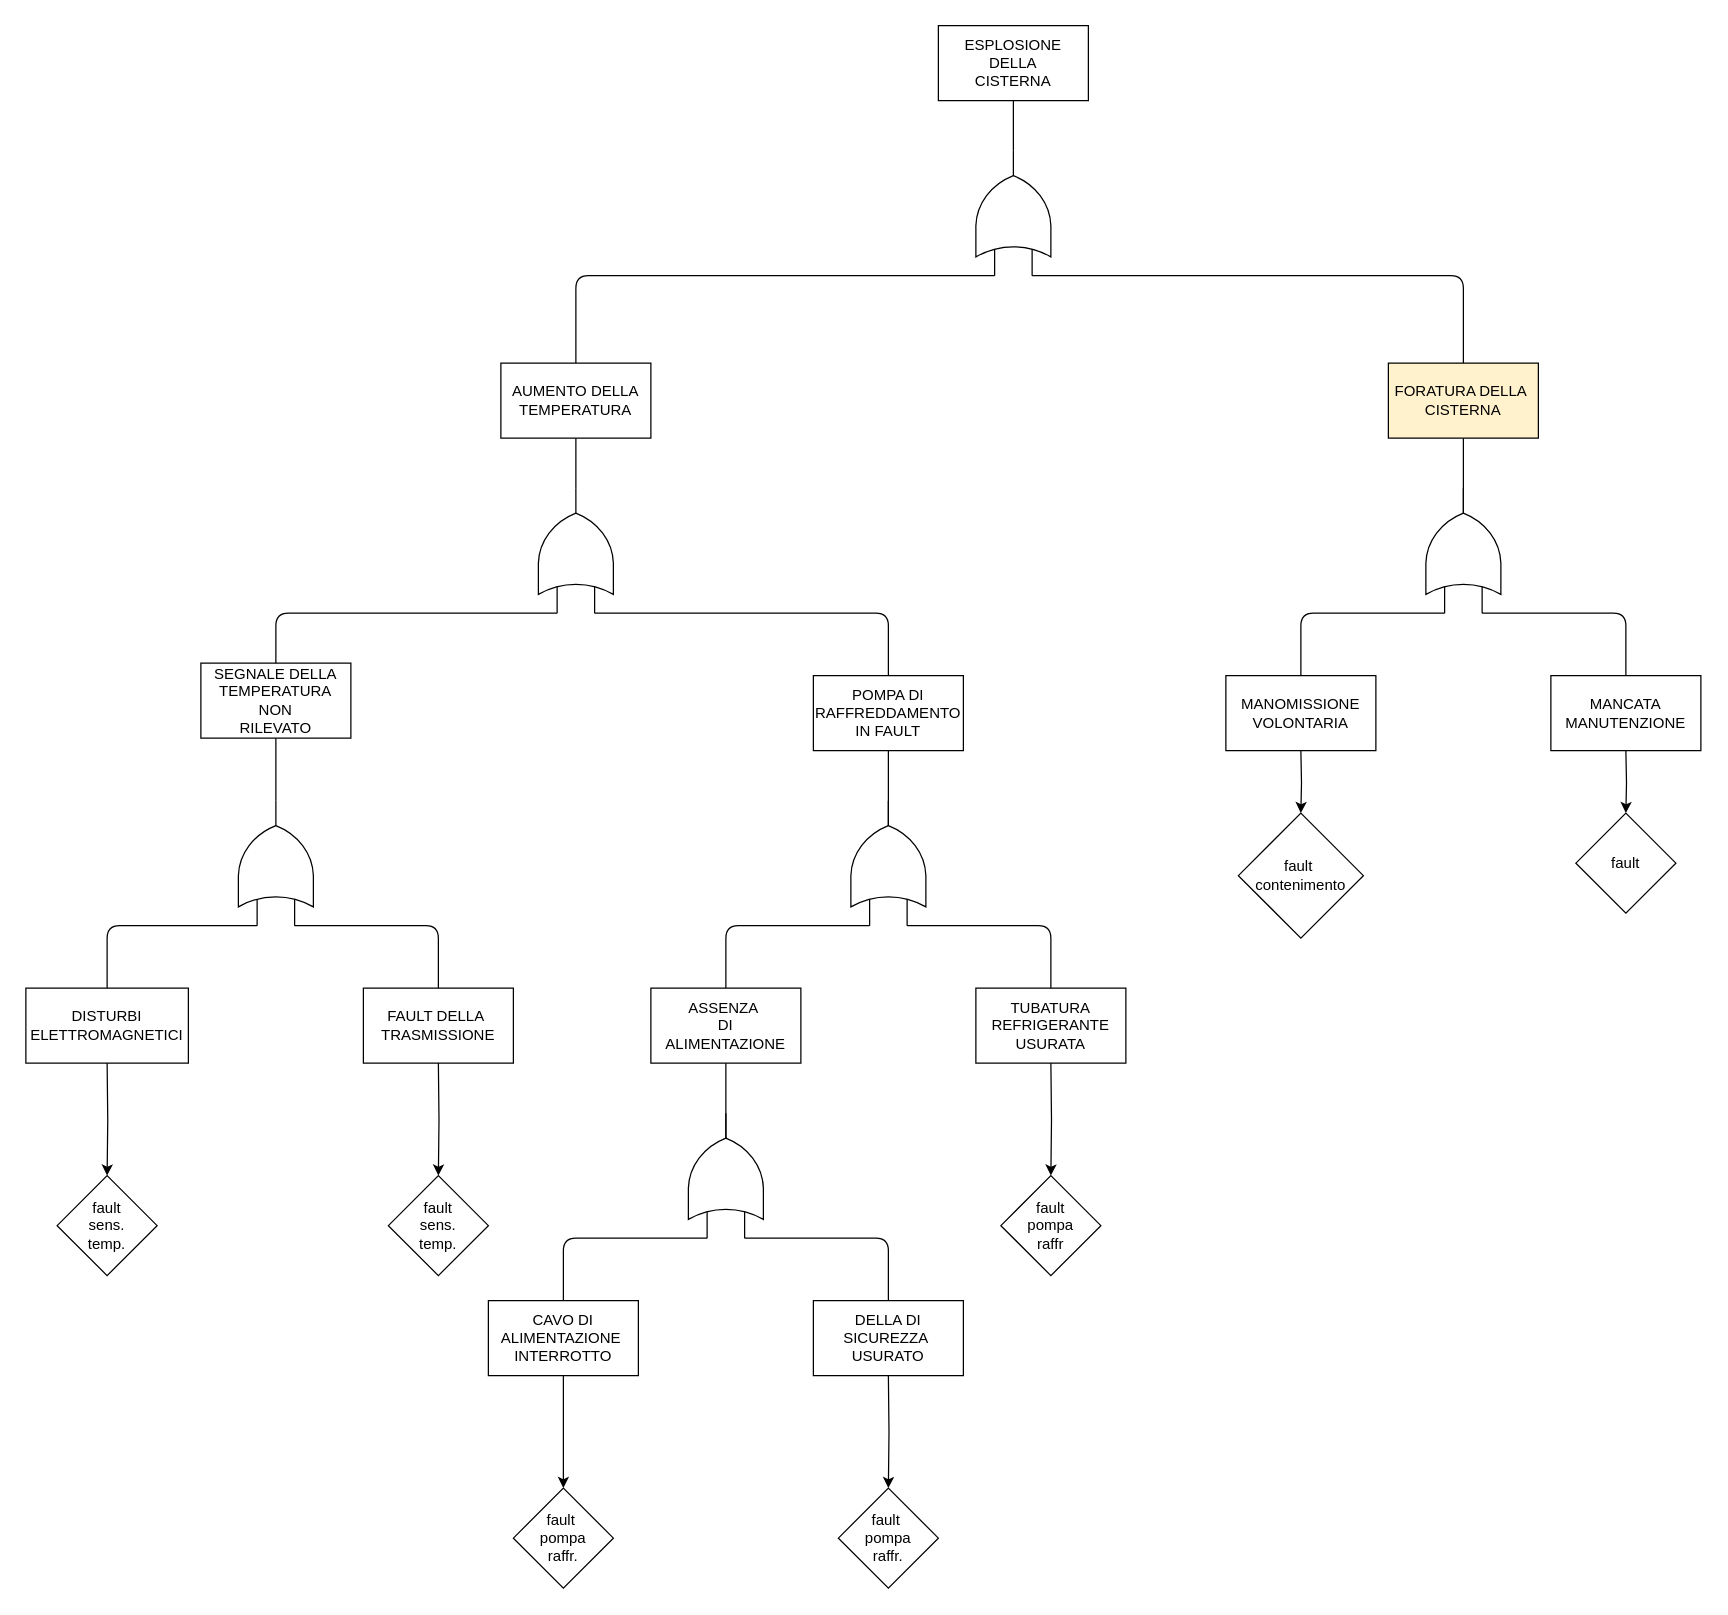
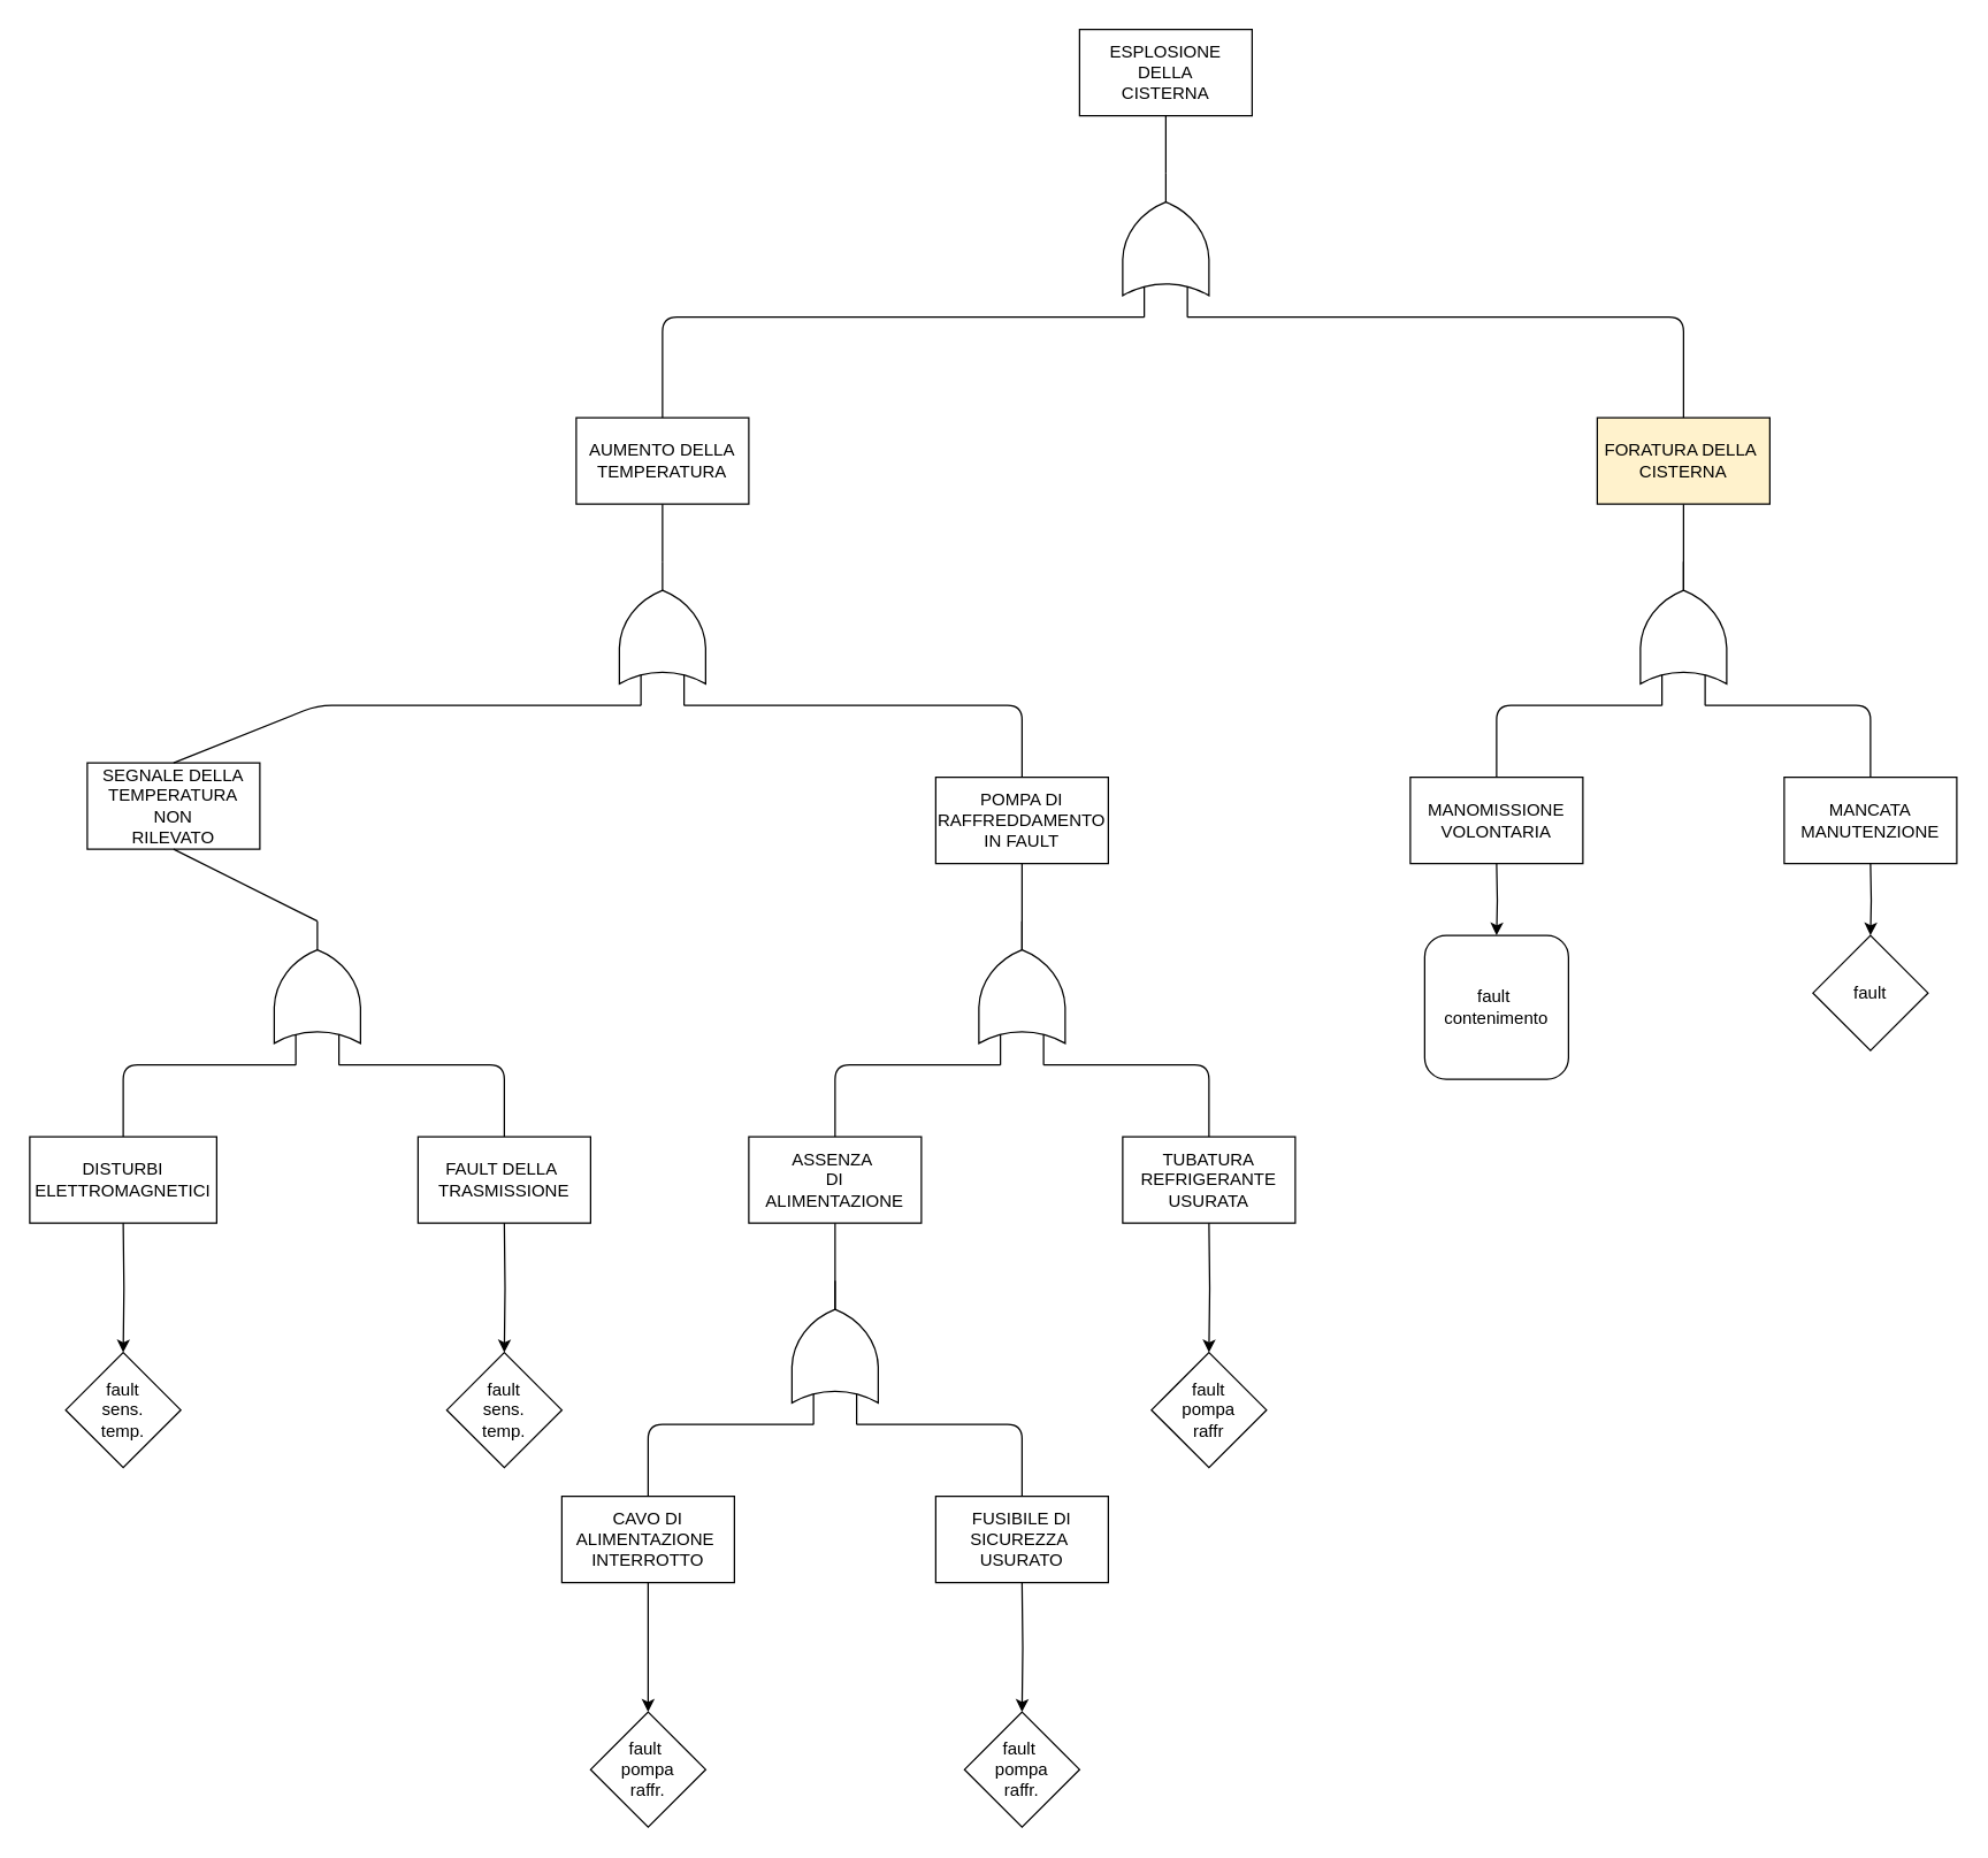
- <mxCell id="19" value="SEGNALE DELLA TEMPERATURA NON&lt;br&gt;RILEVATO&lt;br&gt;" style="rounded=0;whiteSpace=wrap;html=1;" parent="1" vertex="1"><mxGeometry x="160" y="530" width="120" height="60" as="geometry" /></mxCell>
+ <mxCell id="19" value="SEGNALE DELLA TEMPERATURA NON&lt;br&gt;RILEVATO&lt;br&gt;" style="rounded=0;whiteSpace=wrap;html=1;" parent="1" vertex="1"><mxGeometry x="60" y="530" width="120" height="60" as="geometry" /></mxCell>
- <mxCell id="39" value="fault&amp;nbsp;&lt;br&gt;contenimento&lt;br&gt;" style="rhombus;whiteSpace=wrap;html=1;" parent="1" vertex="1"><mxGeometry x="990" y="650" width="100" height="100" as="geometry" /></mxCell>
+ <mxCell id="39" value="fault&amp;nbsp;&lt;br&gt;contenimento&lt;br&gt;" style="whiteSpace=wrap;html=1;rounded=1;" parent="1" vertex="1"><mxGeometry x="990" y="650" width="100" height="100" as="geometry" /></mxCell>
- <mxCell id="30" value="DELLA DI&lt;br&gt;SICUREZZA&amp;nbsp;&lt;br&gt;USURATO&lt;br&gt;" style="rounded=0;whiteSpace=wrap;html=1;" parent="1" vertex="1"><mxGeometry x="650" y="1040" width="120" height="60" as="geometry" /></mxCell>
+ <mxCell id="30" value="FUSIBILE DI&lt;br&gt;SICUREZZA&amp;nbsp;&lt;br&gt;USURATO&lt;br&gt;" style="rounded=0;whiteSpace=wrap;html=1;" parent="1" vertex="1"><mxGeometry x="650" y="1040" width="120" height="60" as="geometry" /></mxCell>
